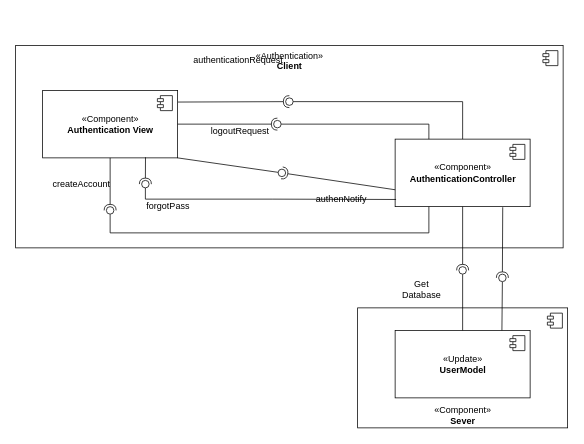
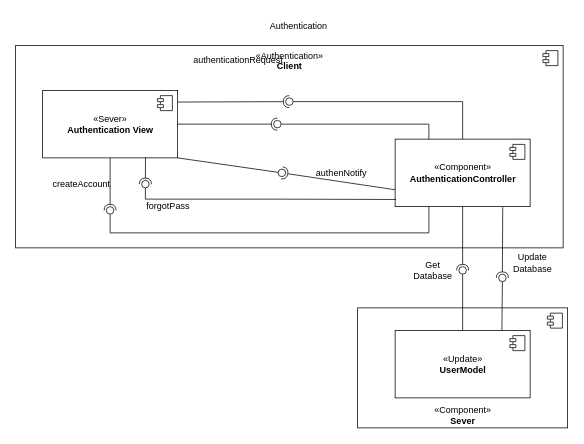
+ <mxCell id="13" value="Authentication" style="text;html=1;strokeColor=none;fillColor=none;align=center;verticalAlign=middle;whiteSpace=wrap;rounded=0;" parent="1" vertex="1"><mxGeometry x="319" y="20" width="157" height="30" as="geometry" /></mxCell>
- <mxCell id="6" value="«Component»&lt;br&gt;&lt;b&gt;Authentication View&lt;/b&gt;" style="html=1;dropTarget=0;verticalAlign=middle;" parent="1" vertex="1"><mxGeometry x="56" y="120" width="180" height="90" as="geometry" /></mxCell>
+ <mxCell id="6" value="«Sever»&lt;br&gt;&lt;b&gt;Authentication View&lt;/b&gt;" style="html=1;dropTarget=0;verticalAlign=middle;" parent="1" vertex="1"><mxGeometry x="56" y="120" width="180" height="90" as="geometry" /></mxCell>
- <mxCell id="32" value="logoutRequest" style="text;html=1;align=center;verticalAlign=middle;resizable=0;points=[];autosize=1;strokeColor=none;fillColor=none;" parent="1" vertex="1"><mxGeometry x="274" y="165" width="90" height="20" as="geometry" /></mxCell>
- <mxCell id="36" value="authenNotify" style="text;html=1;align=center;verticalAlign=middle;resizable=0;points=[];autosize=1;strokeColor=none;fillColor=none;" parent="1" vertex="1"><mxGeometry x="414" y="255" width="80" height="20" as="geometry" /></mxCell>
+ <mxCell id="36" value="authenNotify" style="text;html=1;align=center;verticalAlign=middle;resizable=0;points=[];autosize=1;strokeColor=none;fillColor=none;" parent="1" vertex="1"><mxGeometry x="414" y="220" width="80" height="20" as="geometry" /></mxCell>
+ <mxCell id="40" value="Update&lt;br&gt;Database" style="text;html=1;align=center;verticalAlign=middle;resizable=0;points=[];autosize=1;strokeColor=none;fillColor=none;" parent="1" vertex="1"><mxGeometry x="674" y="335" width="70" height="30" as="geometry" /></mxCell>
- <mxCell id="20" value="Get&lt;br&gt;Database" style="text;html=1;align=center;verticalAlign=middle;resizable=0;points=[];autosize=1;strokeColor=none;fillColor=none;" parent="1" vertex="1"><mxGeometry x="526" y="370" width="70" height="30" as="geometry" /></mxCell>
+ <mxCell id="20" value="Get&lt;br&gt;Database" style="text;html=1;align=center;verticalAlign=middle;resizable=0;points=[];autosize=1;strokeColor=none;fillColor=none;" parent="1" vertex="1"><mxGeometry x="541" y="345" width="70" height="30" as="geometry" /></mxCell>
